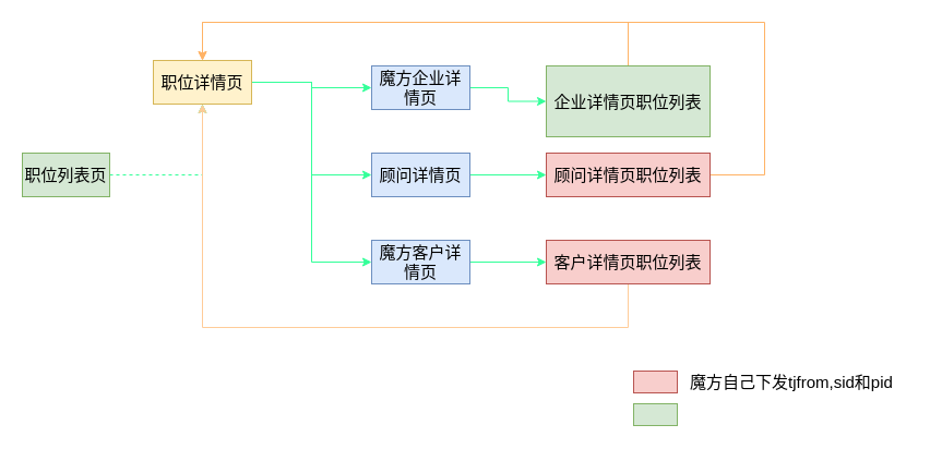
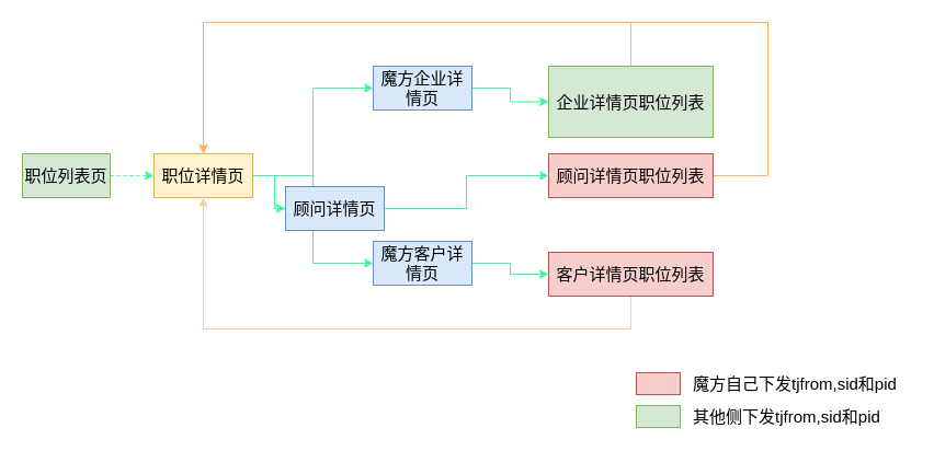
- <mxCell id="7" value="职位详情页" style="rounded=0;whiteSpace=wrap;html=1;fontSize=15;fillColor=#fff2cc;strokeColor=#d6b656;" vertex="1" parent="1"><mxGeometry x="140" y="55" width="90" height="40" as="geometry" /></mxCell>
+ <mxCell id="7" value="职位详情页" style="rounded=0;whiteSpace=wrap;html=1;fontSize=15;fillColor=#fff2cc;strokeColor=#d6b656;" vertex="1" parent="1"><mxGeometry x="140" y="140" width="90" height="40" as="geometry" /></mxCell>
- <mxCell id="9" value="顾问详情页" style="rounded=0;whiteSpace=wrap;html=1;fontSize=15;fillColor=#dae8fc;strokeColor=#6c8ebf;" vertex="1" parent="1"><mxGeometry x="340" y="140" width="90" height="40" as="geometry" /></mxCell>
+ <mxCell id="9" value="顾问详情页" style="rounded=0;whiteSpace=wrap;html=1;fontSize=15;fillColor=#dae8fc;strokeColor=#6c8ebf;" vertex="1" parent="1"><mxGeometry x="260" y="170" width="90" height="40" as="geometry" /></mxCell>
- <mxCell id="17" value="客户详情页职位列表" style="rounded=0;whiteSpace=wrap;html=1;fontSize=15;fillColor=#f8cecc;strokeColor=#b85450;" vertex="1" parent="1"><mxGeometry x="500" y="220" width="150" height="40" as="geometry" /></mxCell>
+ <mxCell id="17" value="客户详情页职位列表" style="rounded=0;whiteSpace=wrap;html=1;fontSize=15;fillColor=#f8cecc;strokeColor=#b85450;" vertex="1" parent="1"><mxGeometry x="500" y="230" width="150" height="40" as="geometry" /></mxCell>
+ <mxCell id="23" value="其他侧下发tjfrom,sid和pid" style="text;html=1;align=left;verticalAlign=middle;resizable=0;points=[];autosize=1;strokeColor=none;fillColor=none;fontSize=15;" vertex="1" parent="1"><mxGeometry x="630" y="370" width="190" height="20" as="geometry" /></mxCell>
